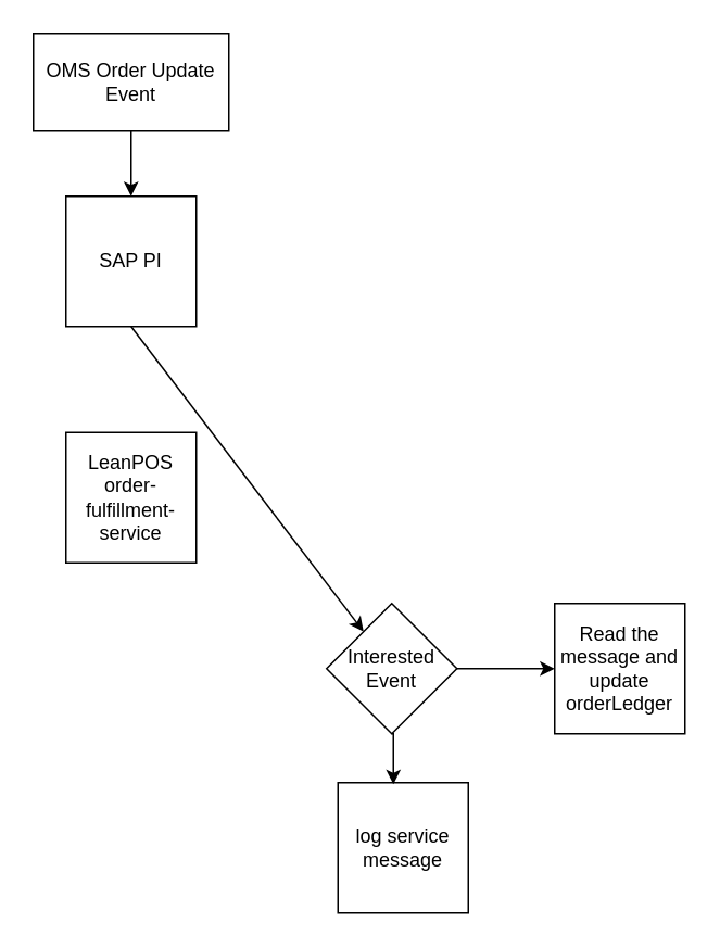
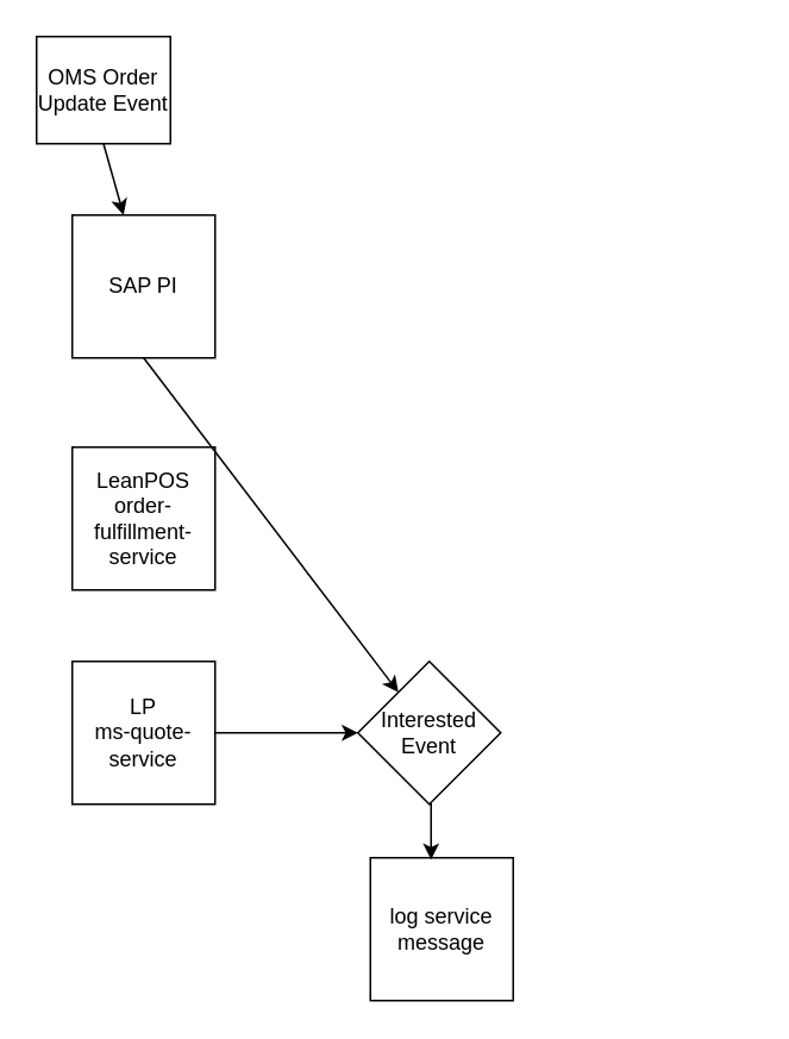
- <mxCell id="2" value="OMS Order Update Event" style="rounded=0;whiteSpace=wrap;html=1;" vertex="1" parent="1"><mxGeometry x="20" y="20" width="120" height="60" as="geometry" /></mxCell>
+ <mxCell id="2" value="OMS Order Update Event" style="rounded=0;whiteSpace=wrap;html=1;" vertex="1" parent="1"><mxGeometry x="20" y="20" width="75" height="60" as="geometry" /></mxCell>
- <mxCell id="4" value="LeanPOS order-fulfillment-service" style="whiteSpace=wrap;html=1;aspect=fixed;" vertex="1" parent="1"><mxGeometry x="40" y="265" width="80" height="80" as="geometry" /></mxCell>
+ <mxCell id="4" value="LeanPOS order-fulfillment-service" style="whiteSpace=wrap;html=1;aspect=fixed;" vertex="1" parent="1"><mxGeometry x="40" y="250" width="80" height="80" as="geometry" /></mxCell>
+ <mxCell id="7" value="LP&lt;br&gt;ms-quote-service" style="whiteSpace=wrap;html=1;aspect=fixed;" vertex="1" parent="1"><mxGeometry x="40" y="370" width="80" height="80" as="geometry" /></mxCell>
+ <mxCell id="12" value="" style="endArrow=classic;html=1;rounded=0;exitX=1;exitY=0.5;exitDx=0;exitDy=0;entryX=0;entryY=0.5;entryDx=0;entryDy=0;" edge="1" parent="1" source="7" target="9"><mxGeometry width="50" height="50" relative="1" as="geometry"><mxPoint x="90" y="340" as="sourcePoint" /><mxPoint x="90" y="380" as="targetPoint" /></mxGeometry></mxCell>
- <mxCell id="8" value="" style="edgeStyle=orthogonalEdgeStyle;rounded=0;orthogonalLoop=1;jettySize=auto;html=1;" edge="1" parent="1" source="9" target="10"><mxGeometry relative="1" as="geometry" /></mxCell>
- <mxCell id="10" value="Read the message and update orderLedger" style="whiteSpace=wrap;html=1;aspect=fixed;" vertex="1" parent="1"><mxGeometry x="340" y="370" width="80" height="80" as="geometry" /></mxCell>
